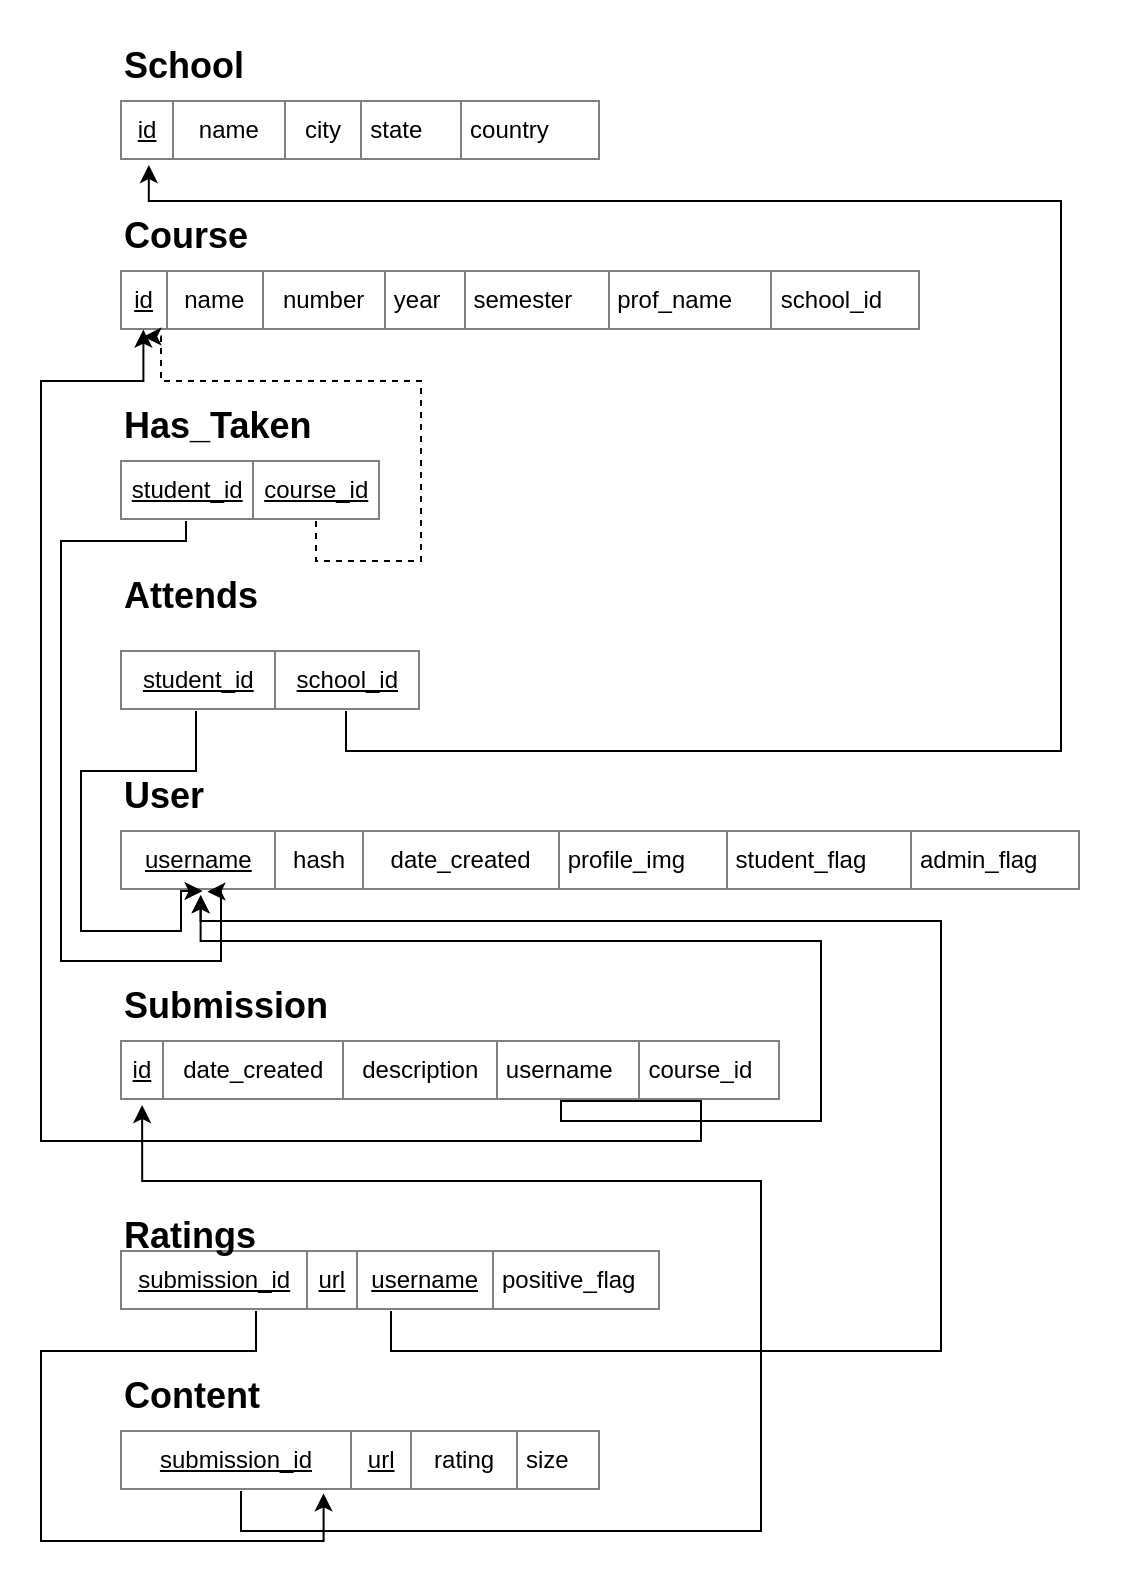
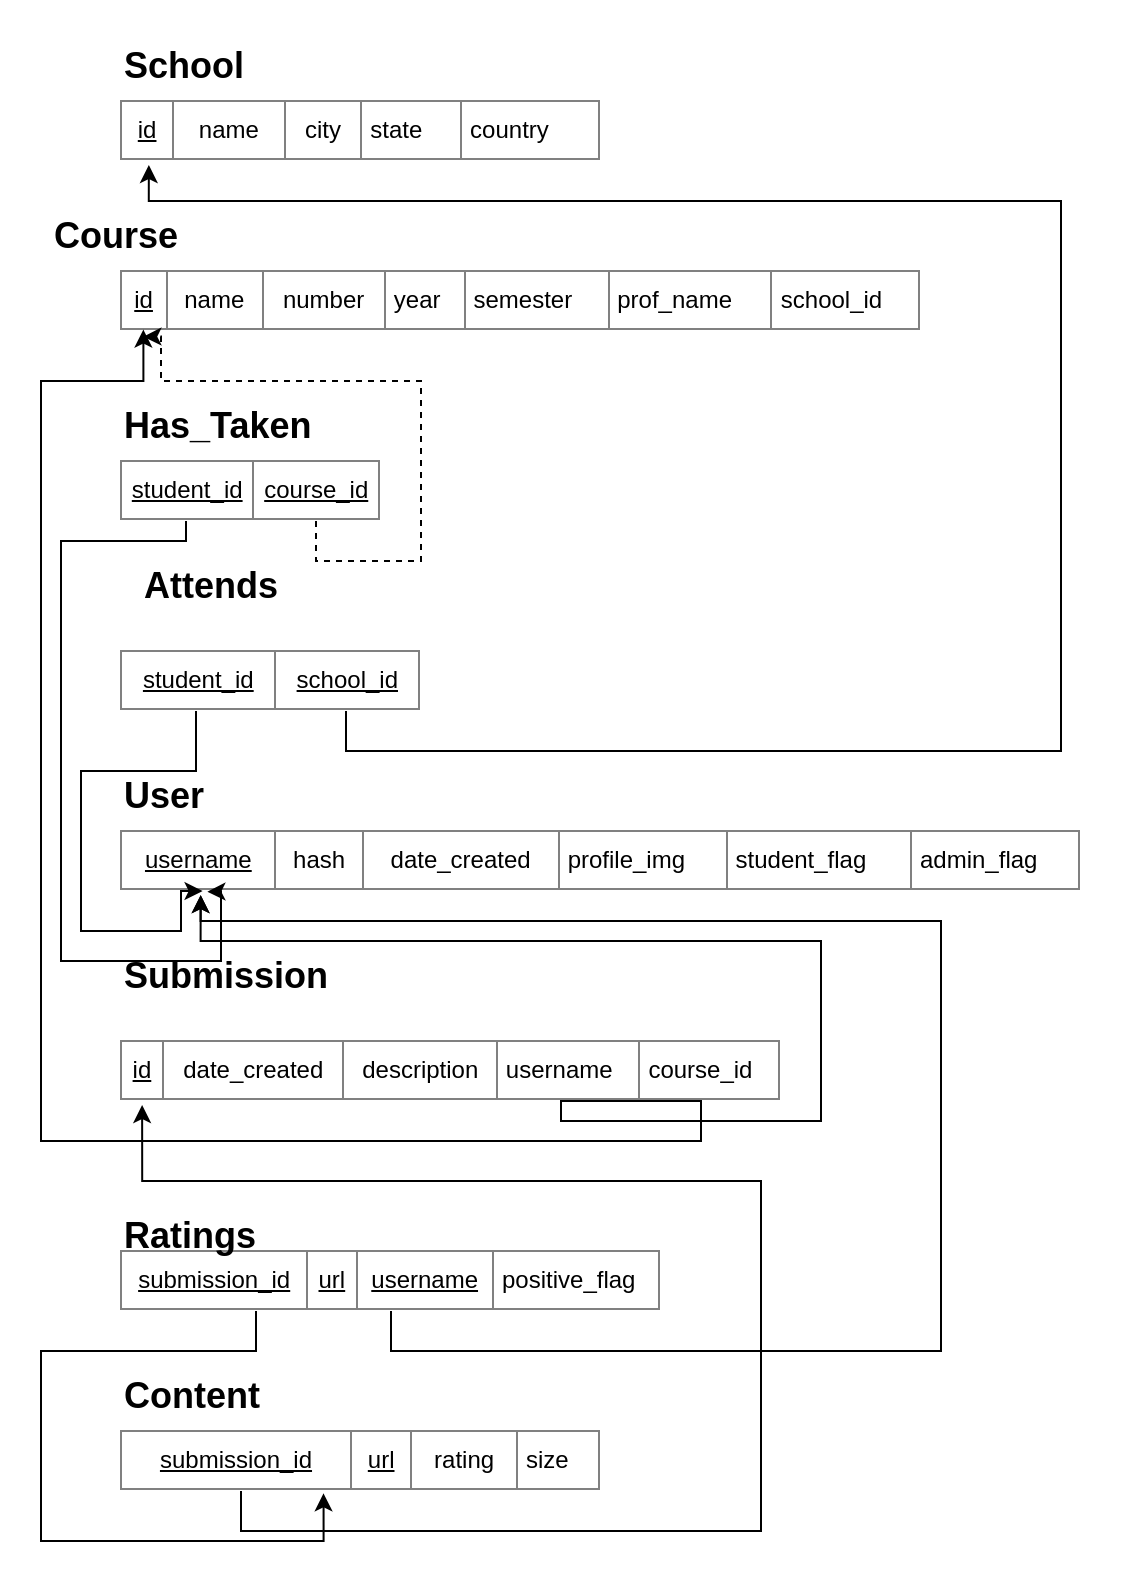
- <mxCell id="5" value="&lt;b&gt;&lt;font style=&quot;font-size: 18px&quot;&gt;Course&lt;/font&gt;&lt;/b&gt;" style="text;html=1;resizable=0;points=[];autosize=1;align=left;verticalAlign=top;spacingTop=-4;" vertex="1" parent="1"><mxGeometry x="60" y="105" width="80" height="20" as="geometry" /></mxCell>
+ <mxCell id="5" value="&lt;b&gt;&lt;font style=&quot;font-size: 18px&quot;&gt;Course&lt;/font&gt;&lt;/b&gt;" style="text;html=1;resizable=0;points=[];autosize=1;align=left;verticalAlign=top;spacingTop=-4;" vertex="1" parent="1"><mxGeometry x="25" y="105" width="80" height="20" as="geometry" /></mxCell>
- <mxCell id="22" value="&lt;b&gt;&lt;font style=&quot;font-size: 18px&quot;&gt;Attends&lt;br&gt;&lt;br&gt;&lt;/font&gt;&lt;/b&gt;" style="text;html=1;resizable=0;points=[];autosize=1;align=left;verticalAlign=top;spacingTop=-4;" vertex="1" parent="1"><mxGeometry x="60" y="285" width="80" height="30" as="geometry" /></mxCell>
+ <mxCell id="22" value="&lt;b&gt;&lt;font style=&quot;font-size: 18px&quot;&gt;Attends&lt;br&gt;&lt;br&gt;&lt;/font&gt;&lt;/b&gt;" style="text;html=1;resizable=0;points=[];autosize=1;align=left;verticalAlign=top;spacingTop=-4;" vertex="1" parent="1"><mxGeometry x="70" y="280" width="80" height="30" as="geometry" /></mxCell>
- <mxCell id="11" value="&lt;b&gt;&lt;font style=&quot;font-size: 18px&quot;&gt;Submission&lt;/font&gt;&lt;/b&gt;" style="text;html=1;resizable=0;points=[];autosize=1;align=left;verticalAlign=top;spacingTop=-4;" vertex="1" parent="1"><mxGeometry x="60" y="490" width="120" height="20" as="geometry" /></mxCell>
+ <mxCell id="11" value="&lt;b&gt;&lt;font style=&quot;font-size: 18px&quot;&gt;Submission&lt;/font&gt;&lt;/b&gt;" style="text;html=1;resizable=0;points=[];autosize=1;align=left;verticalAlign=top;spacingTop=-4;" vertex="1" parent="1"><mxGeometry x="60" y="475" width="120" height="20" as="geometry" /></mxCell>
